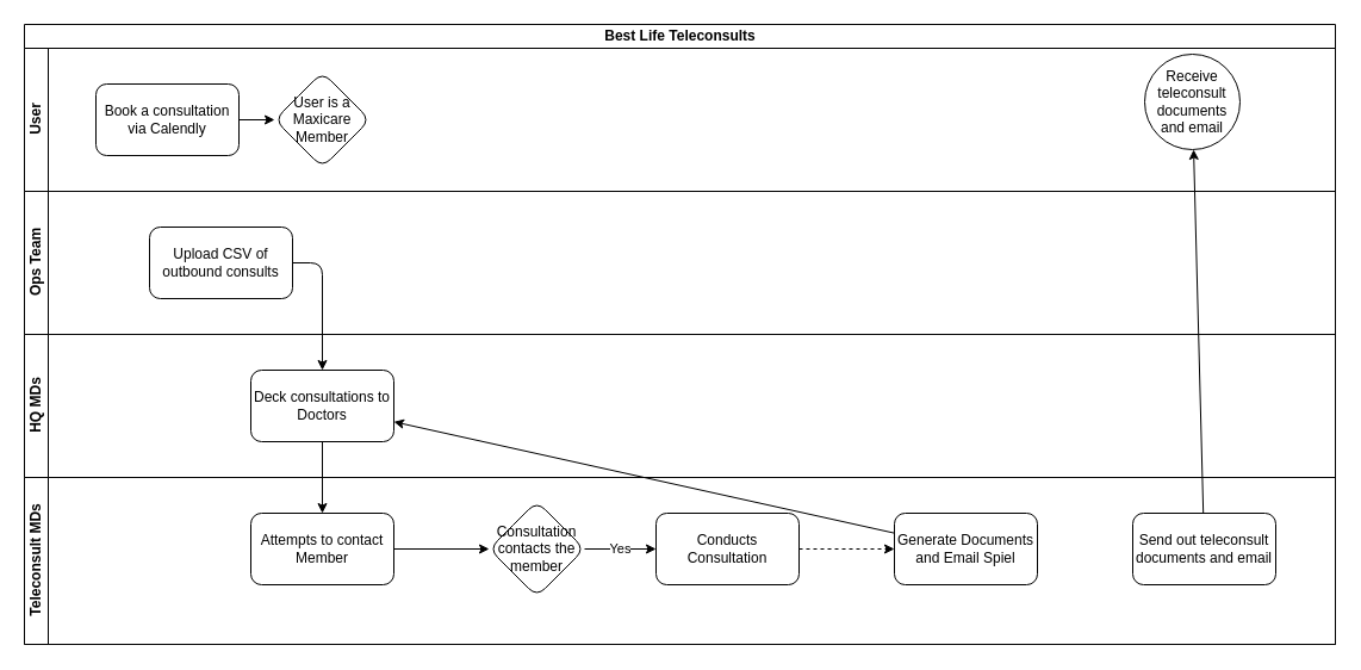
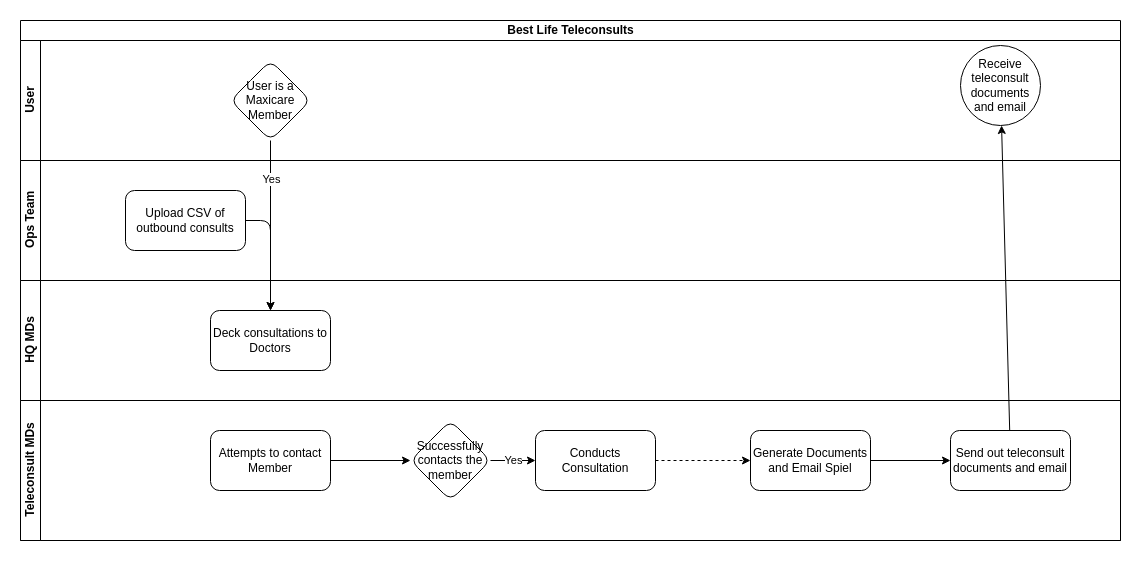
- <mxCell id="5" value="Book a consultation via Calendly" style="rounded=1;whiteSpace=wrap;html=1;" parent="3" vertex="1"><mxGeometry x="60" y="30" width="120" height="60" as="geometry" /></mxCell>
- <mxCell id="4" value="" style="edgeStyle=none;html=1;" parent="3" source="5" target="6" edge="1"><mxGeometry relative="1" as="geometry" /></mxCell>
+ <mxCell id="12" style="edgeStyle=none;html=1;entryX=0.5;entryY=0;entryDx=0;entryDy=0;" parent="2" source="6" target="11" edge="1"><mxGeometry relative="1" as="geometry" /></mxCell>
+ <mxCell id="13" value="Yes" style="edgeLabel;html=1;align=center;verticalAlign=middle;resizable=0;points=[];" parent="12" vertex="1" connectable="0"><mxGeometry x="-0.553" relative="1" as="geometry"><mxPoint as="offset" /></mxGeometry></mxCell>
- <mxCell id="14" value="" style="edgeStyle=none;html=1;" parent="2" source="11" target="16" edge="1"><mxGeometry relative="1" as="geometry" /></mxCell>
- <mxCell id="22" value="" style="edgeStyle=none;html=1;" parent="15" source="23" target="11" edge="1"><mxGeometry relative="1" as="geometry" /></mxCell>
+ <mxCell id="22" value="" style="edgeStyle=none;html=1;" parent="15" source="23" target="24" edge="1"><mxGeometry relative="1" as="geometry" /></mxCell>
- <mxCell id="18" value="Consultation contacts the member" style="rhombus;whiteSpace=wrap;html=1;rounded=1;" parent="15" vertex="1"><mxGeometry x="390" y="20" width="80" height="80" as="geometry" /></mxCell>
+ <mxCell id="18" value="Successfully contacts the member" style="rhombus;whiteSpace=wrap;html=1;rounded=1;" parent="15" vertex="1"><mxGeometry x="390" y="20" width="80" height="80" as="geometry" /></mxCell>
- <mxCell id="21" value="Conducts Consultation" style="whiteSpace=wrap;html=1;rounded=1;" parent="15" vertex="1"><mxGeometry x="530" y="30" width="120" height="60" as="geometry" /></mxCell>
+ <mxCell id="21" value="Conducts Consultation" style="whiteSpace=wrap;html=1;rounded=1;" parent="15" vertex="1"><mxGeometry x="515" y="30" width="120" height="60" as="geometry" /></mxCell>
